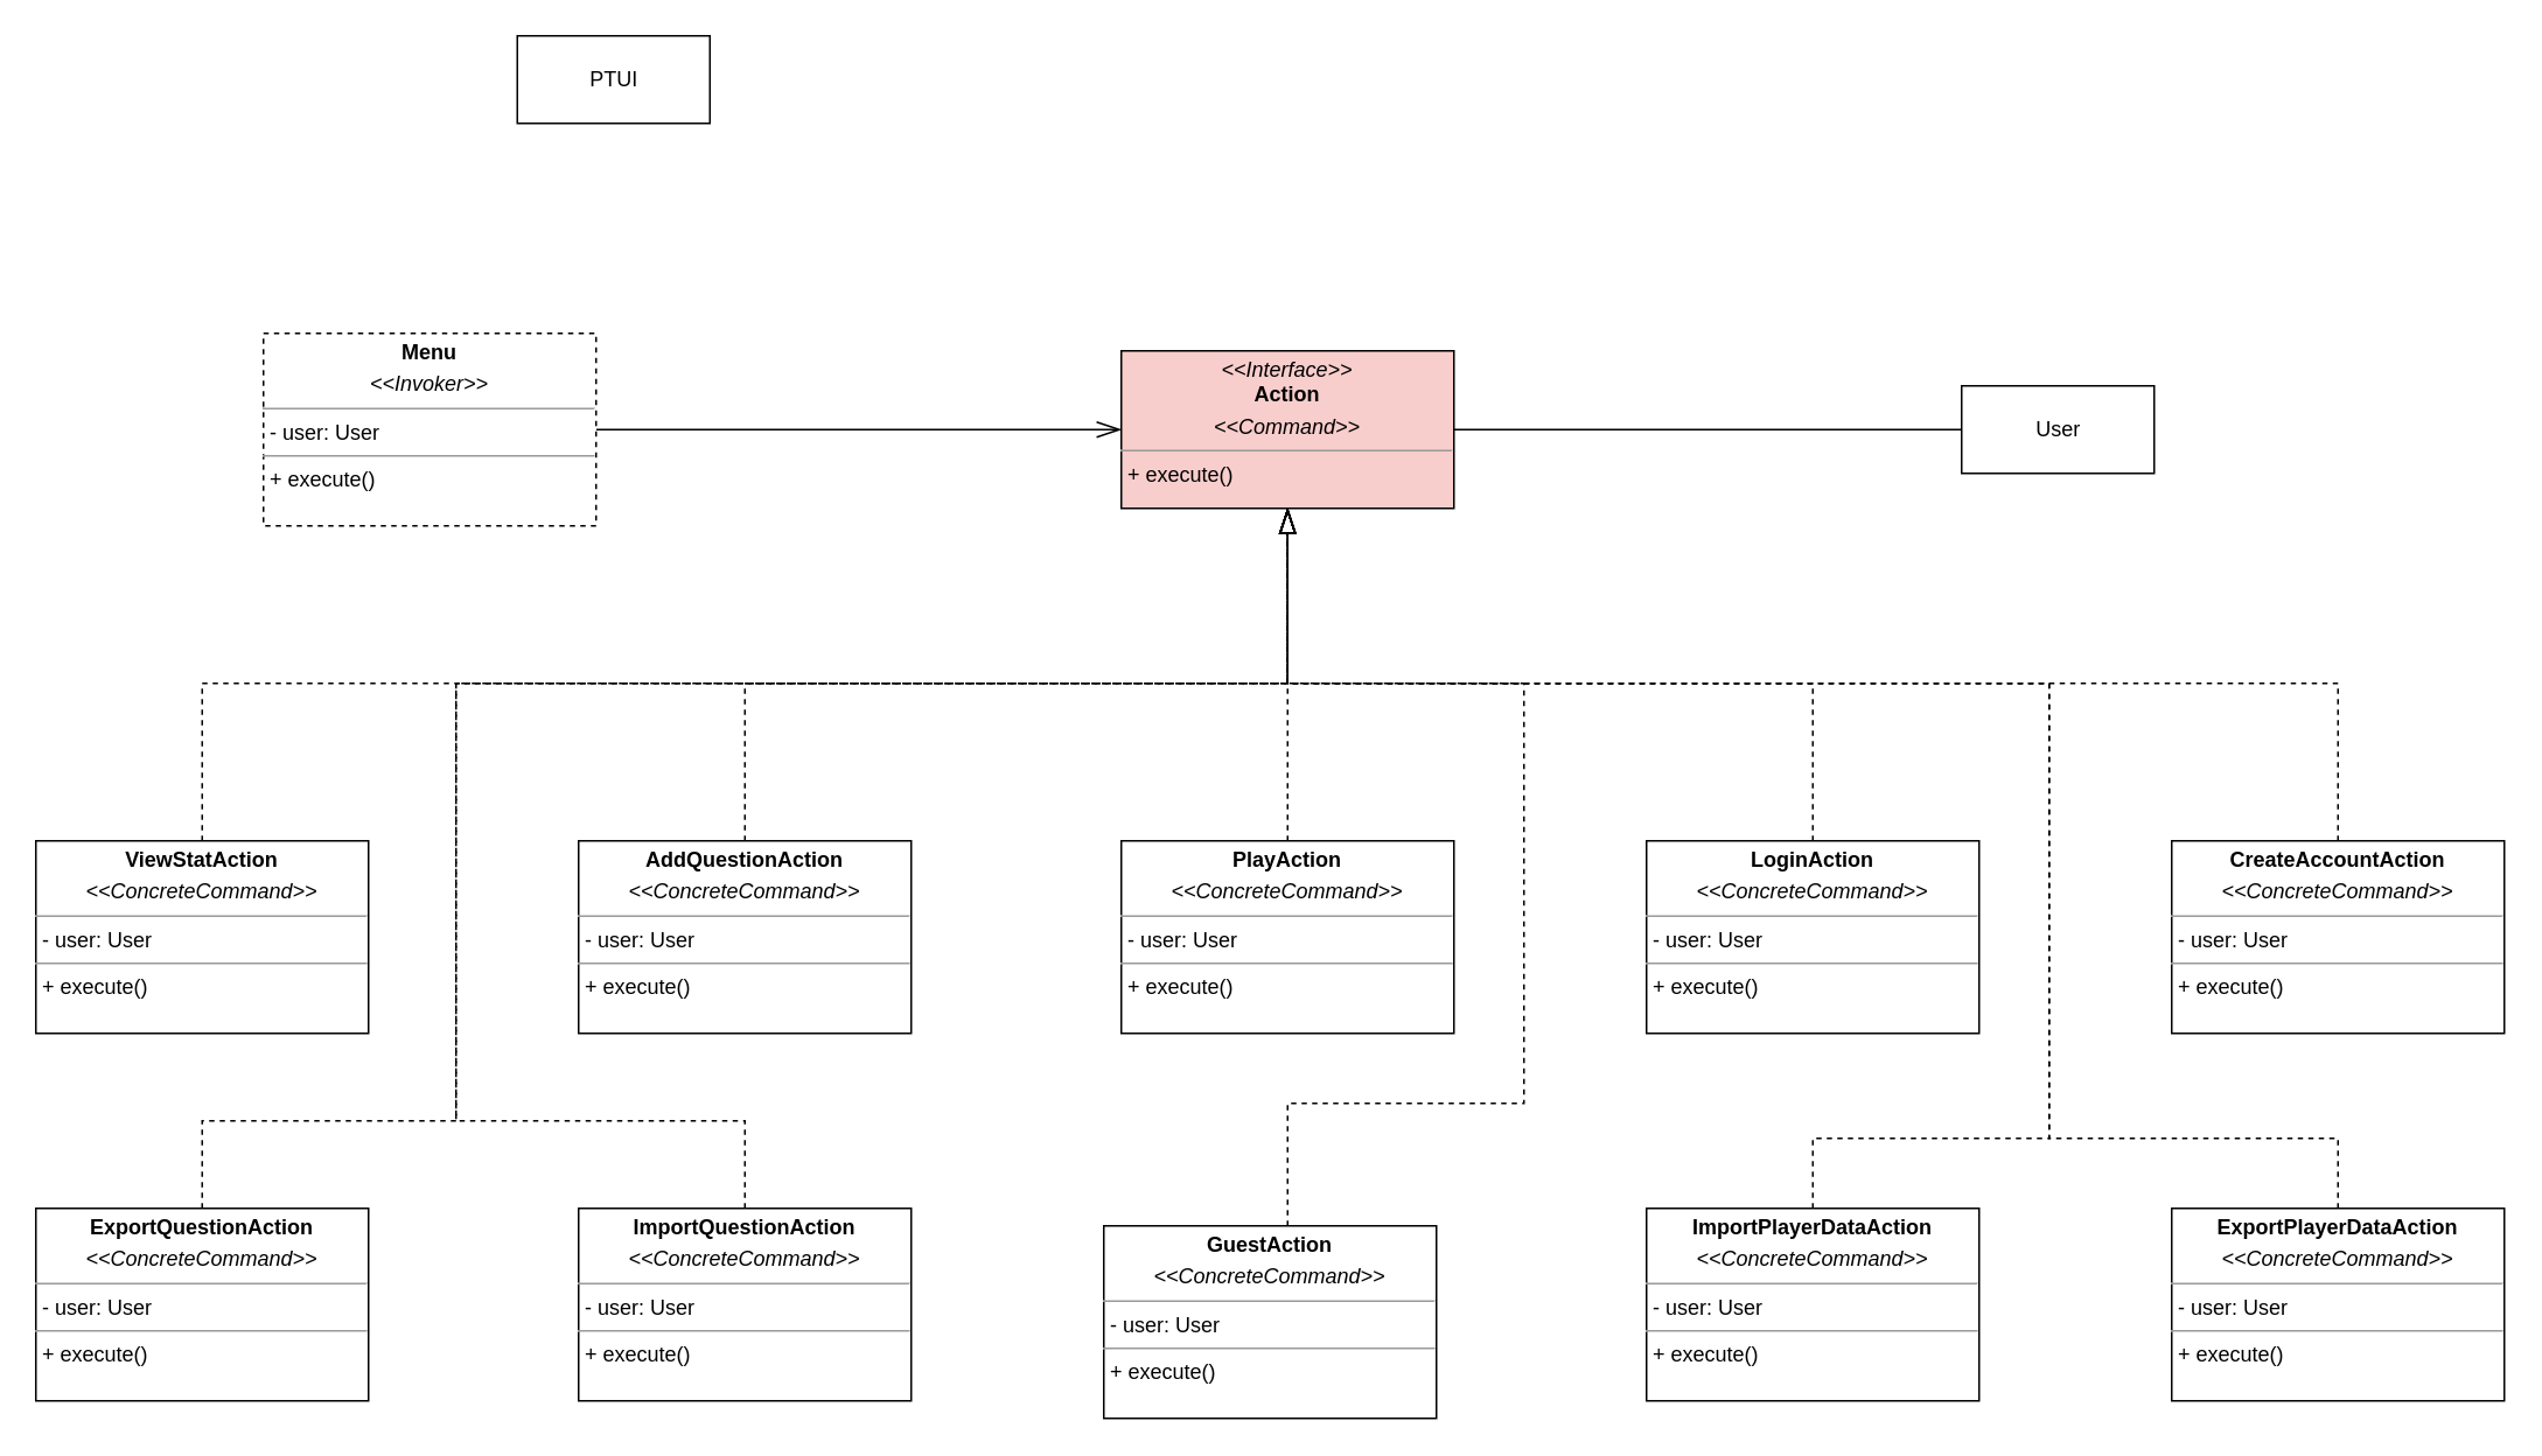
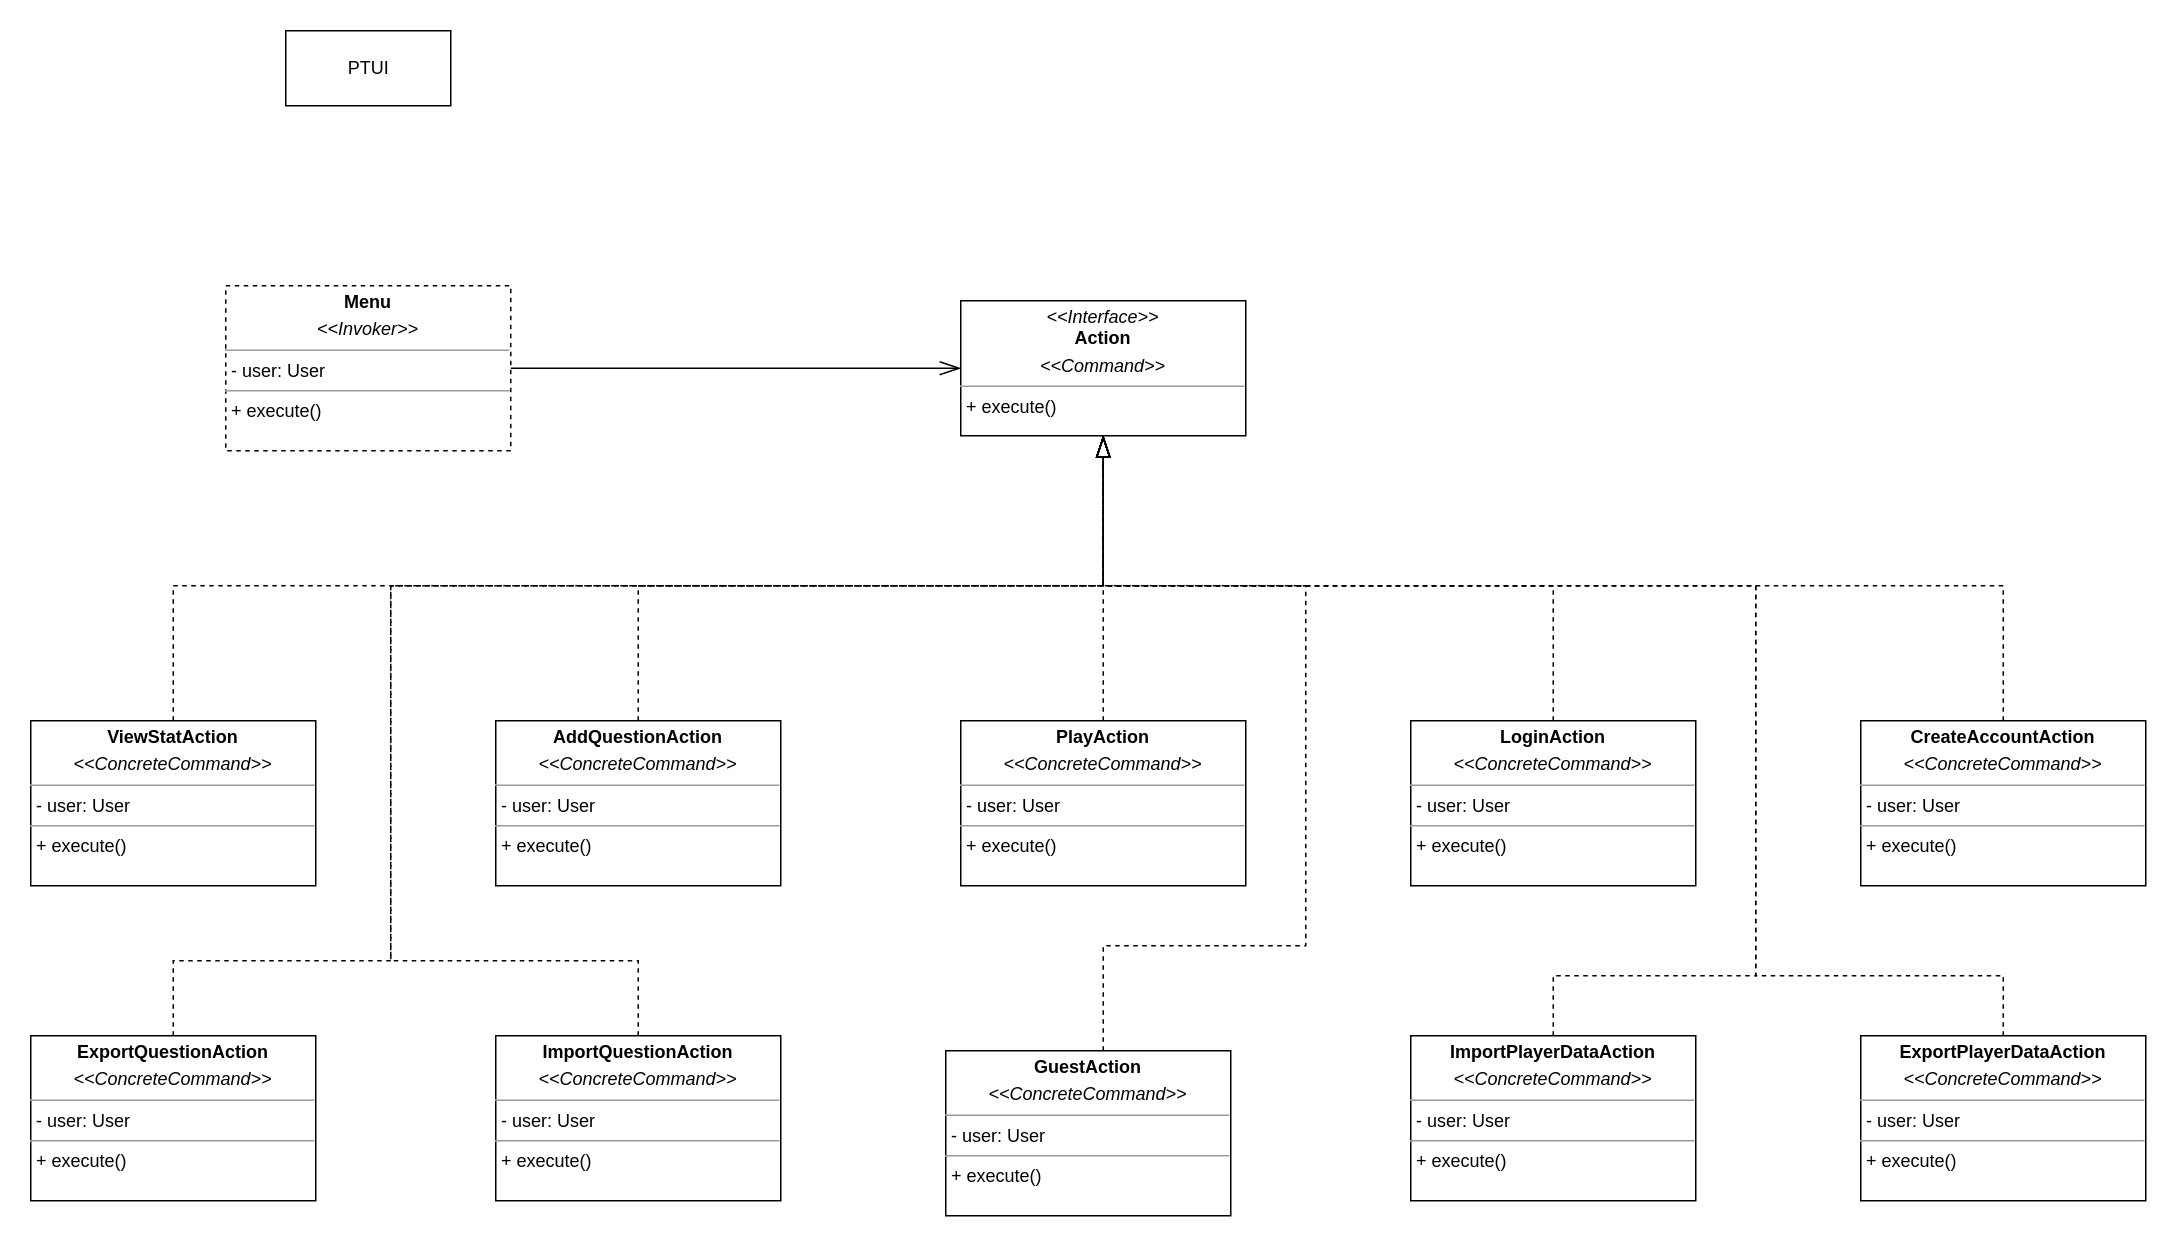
- <mxCell id="14" value="PTUI" style="html=1;" vertex="1" parent="1"><mxGeometry x="295" y="20" width="110" height="50" as="geometry" /></mxCell>
+ <mxCell id="14" value="PTUI" style="html=1;" vertex="1" parent="1"><mxGeometry x="190" y="20" width="110" height="50" as="geometry" /></mxCell>
- <mxCell id="3" value="&lt;p style=&quot;margin:0px;margin-top:4px;text-align:center;&quot;&gt;&lt;i&gt;&amp;lt;&amp;lt;Interface&amp;gt;&amp;gt;&lt;/i&gt;&lt;br&gt;&lt;b&gt;Action&lt;/b&gt;&lt;/p&gt;&lt;p style=&quot;margin:0px;margin-top:4px;text-align:center;&quot;&gt;&lt;i style=&quot;border-color: var(--border-color);&quot;&gt;&amp;lt;&amp;lt;Command&amp;gt;&amp;gt;&lt;/i&gt;&lt;/p&gt;&lt;hr size=&quot;1&quot;&gt;&lt;p style=&quot;margin:0px;margin-left:4px;&quot;&gt;+ execute()&lt;br&gt;&lt;/p&gt;" style="verticalAlign=top;align=left;overflow=fill;fontSize=12;fontFamily=Helvetica;html=1;fillColor=#f8cecc;" vertex="1" parent="1"><mxGeometry x="640" y="200" width="190" height="90" as="geometry" /></mxCell>
+ <mxCell id="3" value="&lt;p style=&quot;margin:0px;margin-top:4px;text-align:center;&quot;&gt;&lt;i&gt;&amp;lt;&amp;lt;Interface&amp;gt;&amp;gt;&lt;/i&gt;&lt;br&gt;&lt;b&gt;Action&lt;/b&gt;&lt;/p&gt;&lt;p style=&quot;margin:0px;margin-top:4px;text-align:center;&quot;&gt;&lt;i style=&quot;border-color: var(--border-color);&quot;&gt;&amp;lt;&amp;lt;Command&amp;gt;&amp;gt;&lt;/i&gt;&lt;/p&gt;&lt;hr size=&quot;1&quot;&gt;&lt;p style=&quot;margin:0px;margin-left:4px;&quot;&gt;+ execute()&lt;br&gt;&lt;/p&gt;" style="verticalAlign=top;align=left;overflow=fill;fontSize=12;fontFamily=Helvetica;html=1;" vertex="1" parent="1"><mxGeometry x="640" y="200" width="190" height="90" as="geometry" /></mxCell>
- <mxCell id="2" style="edgeStyle=orthogonalEdgeStyle;rounded=0;orthogonalLoop=1;jettySize=auto;html=1;endArrow=none;endFill=0;endSize=12;" edge="1" parent="1" source="3" target="17"><mxGeometry relative="1" as="geometry" /></mxCell>
- <mxCell id="17" value="User" style="html=1;" vertex="1" parent="1"><mxGeometry x="1120" y="220" width="110" height="50" as="geometry" /></mxCell>
